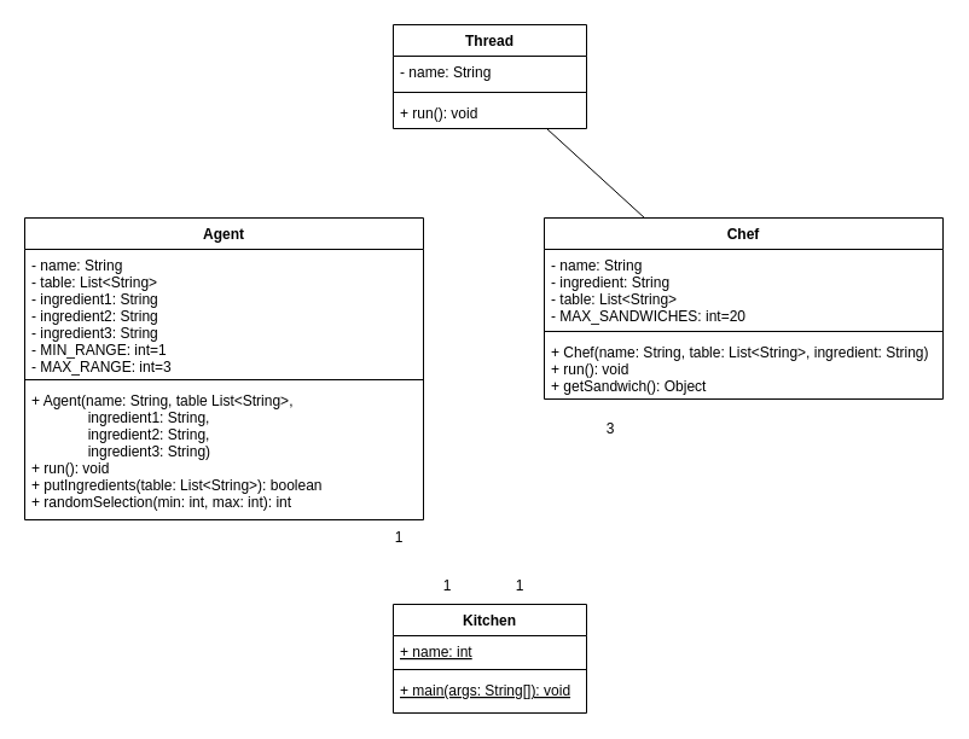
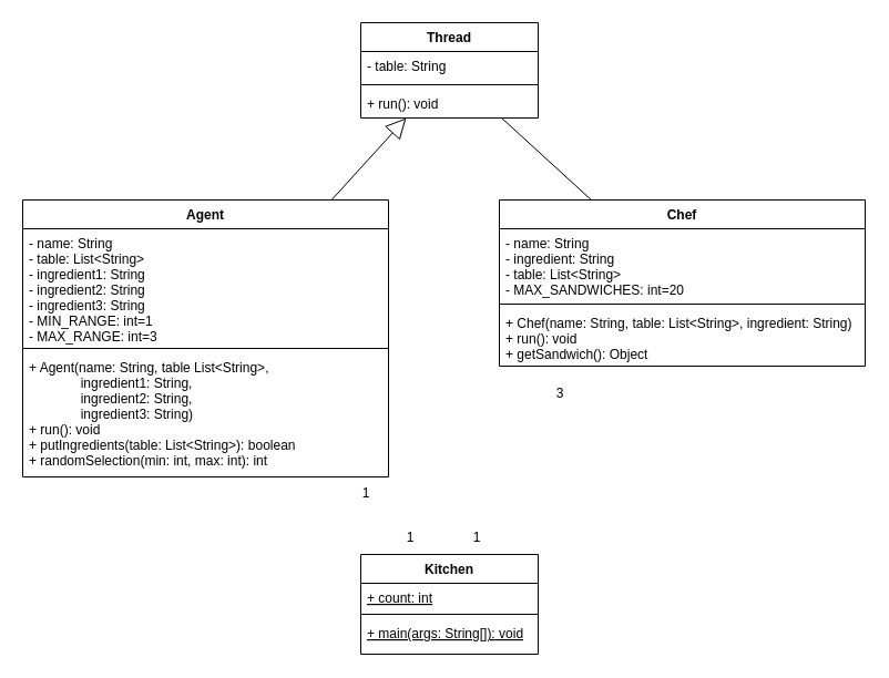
- <mxCell id="15" value="- name: String" style="text;strokeColor=none;fillColor=none;align=left;verticalAlign=top;spacingLeft=4;spacingRight=4;overflow=hidden;rotatable=0;points=[[0,0.5],[1,0.5]];portConstraint=eastwest;" parent="14" vertex="1"><mxGeometry y="26" width="160" height="26" as="geometry" /></mxCell>
+ <mxCell id="15" value="- table: String" style="text;strokeColor=none;fillColor=none;align=left;verticalAlign=top;spacingLeft=4;spacingRight=4;overflow=hidden;rotatable=0;points=[[0,0.5],[1,0.5]];portConstraint=eastwest;" parent="14" vertex="1"><mxGeometry y="26" width="160" height="26" as="geometry" /></mxCell>
+ <mxCell id="18" value="" style="endArrow=block;endSize=16;endFill=0;html=1;rounded=0;" edge="1" parent="1" source="2" target="14"><mxGeometry width="160" relative="1" as="geometry"><mxPoint x="320" y="230" as="sourcePoint" /><mxPoint x="480" y="230" as="targetPoint" /></mxGeometry></mxCell>
- <mxCell id="7" value="+ name: int" style="text;strokeColor=none;fillColor=none;align=left;verticalAlign=top;spacingLeft=4;spacingRight=4;overflow=hidden;rotatable=0;points=[[0,0.5],[1,0.5]];portConstraint=eastwest;fontStyle=4" parent="6" vertex="1"><mxGeometry y="26" width="160" height="24" as="geometry" /></mxCell>
+ <mxCell id="7" value="+ count: int" style="text;strokeColor=none;fillColor=none;align=left;verticalAlign=top;spacingLeft=4;spacingRight=4;overflow=hidden;rotatable=0;points=[[0,0.5],[1,0.5]];portConstraint=eastwest;fontStyle=4" parent="6" vertex="1"><mxGeometry y="26" width="160" height="24" as="geometry" /></mxCell>
